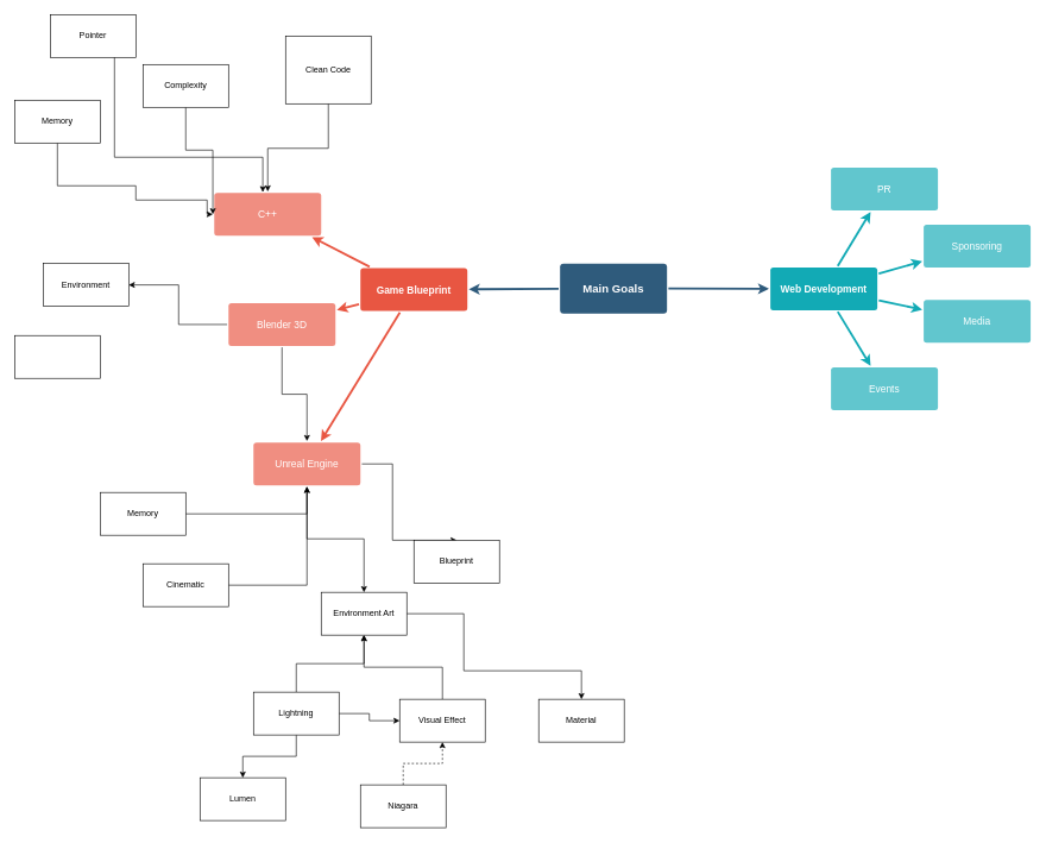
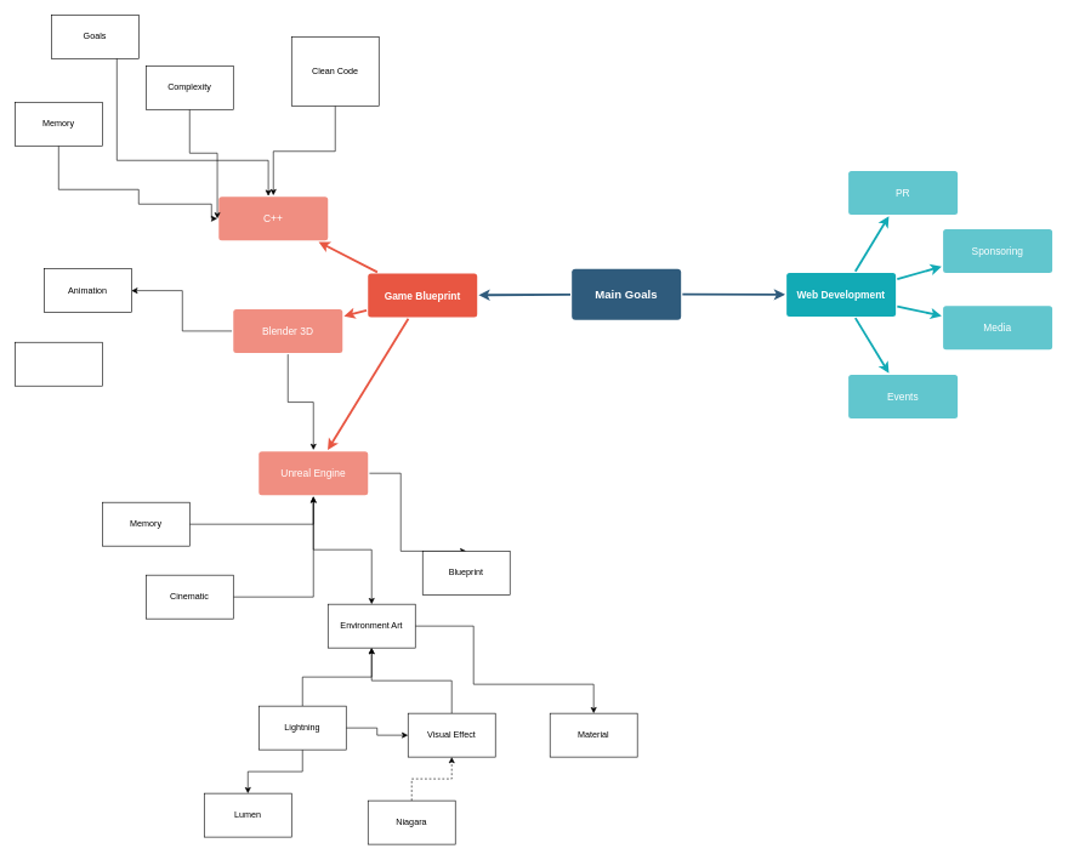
- <mxCell id="34" value="Pointer" style="rounded=0;whiteSpace=wrap;html=1;" vertex="1" parent="1"><mxGeometry x="70" y="20" width="120" height="60" as="geometry" /></mxCell>
+ <mxCell id="34" value="Goals" style="rounded=0;whiteSpace=wrap;html=1;" vertex="1" parent="1"><mxGeometry x="70" y="20" width="120" height="60" as="geometry" /></mxCell>
- <mxCell id="25" value="Environment" style="rounded=0;whiteSpace=wrap;html=1;" parent="1" vertex="1"><mxGeometry x="60" y="369" width="120" height="60" as="geometry" /></mxCell>
+ <mxCell id="25" value="Animation" style="rounded=0;whiteSpace=wrap;html=1;" parent="1" vertex="1"><mxGeometry x="60" y="369" width="120" height="60" as="geometry" /></mxCell>
